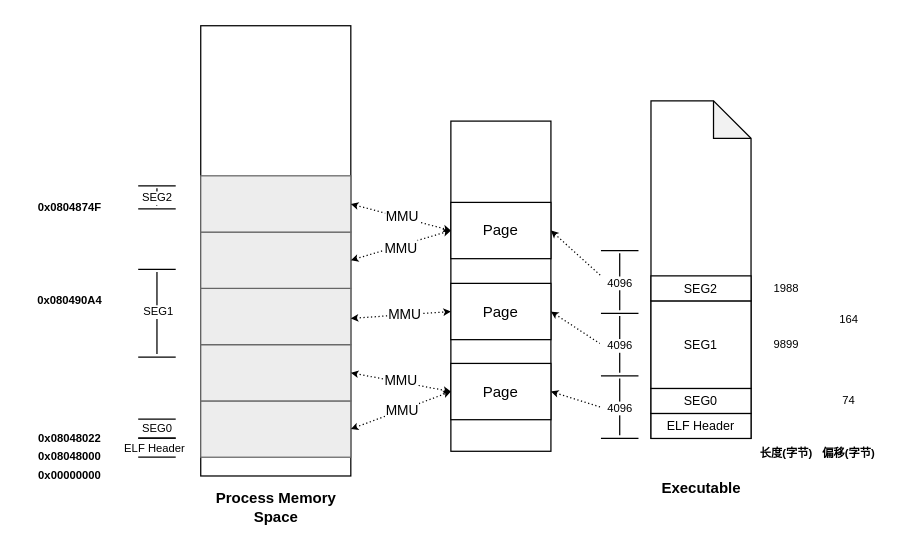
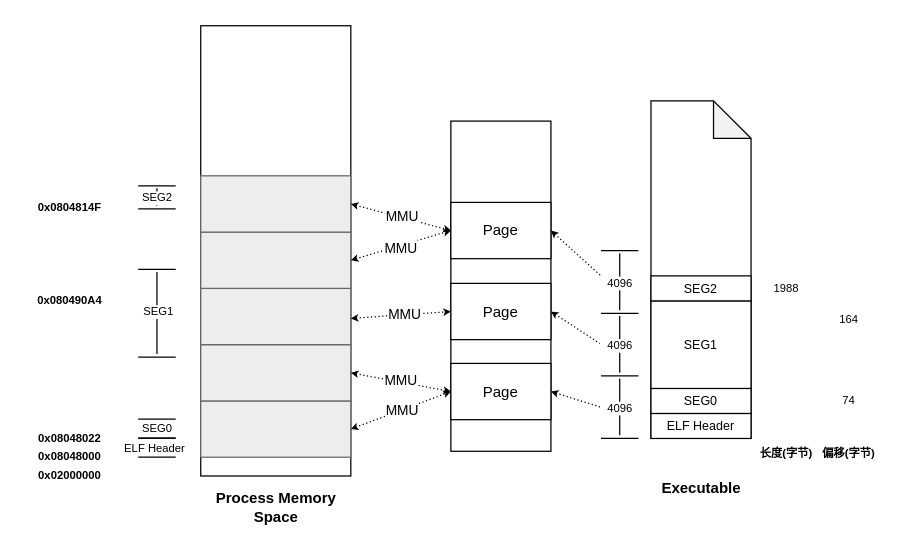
- <mxCell id="60" value="&lt;b&gt;0x0804874F&lt;/b&gt;" style="text;html=1;align=center;verticalAlign=middle;resizable=0;points=[];autosize=1;fontSize=9;" vertex="1" parent="1"><mxGeometry x="20" y="156" width="70" height="20" as="geometry" /></mxCell>
+ <mxCell id="60" value="&lt;b&gt;0x0804814F&lt;/b&gt;" style="text;html=1;align=center;verticalAlign=middle;resizable=0;points=[];autosize=1;fontSize=9;" vertex="1" parent="1"><mxGeometry x="20" y="156" width="70" height="20" as="geometry" /></mxCell>
- <mxCell id="62" value="9899" style="text;html=1;align=center;verticalAlign=middle;resizable=0;points=[];autosize=1;fontSize=9;" vertex="1" parent="1"><mxGeometry x="608" y="265" width="40" height="20" as="geometry" /></mxCell>
- <mxCell id="57" value="&lt;b&gt;0x00000000&lt;/b&gt;" style="text;html=1;align=center;verticalAlign=middle;resizable=0;points=[];autosize=1;fontSize=9;" vertex="1" parent="1"><mxGeometry x="20" y="370" width="70" height="20" as="geometry" /></mxCell>
+ <mxCell id="57" value="&lt;b&gt;0x02000000&lt;/b&gt;" style="text;html=1;align=center;verticalAlign=middle;resizable=0;points=[];autosize=1;fontSize=9;" vertex="1" parent="1"><mxGeometry x="20" y="370" width="70" height="20" as="geometry" /></mxCell>
